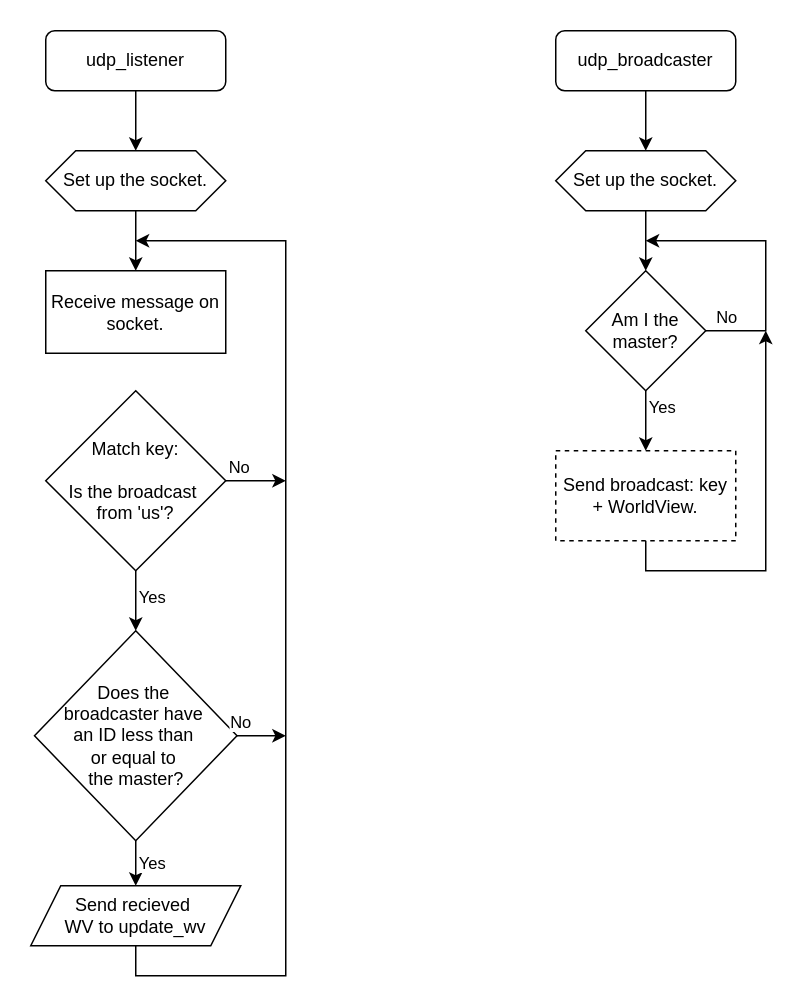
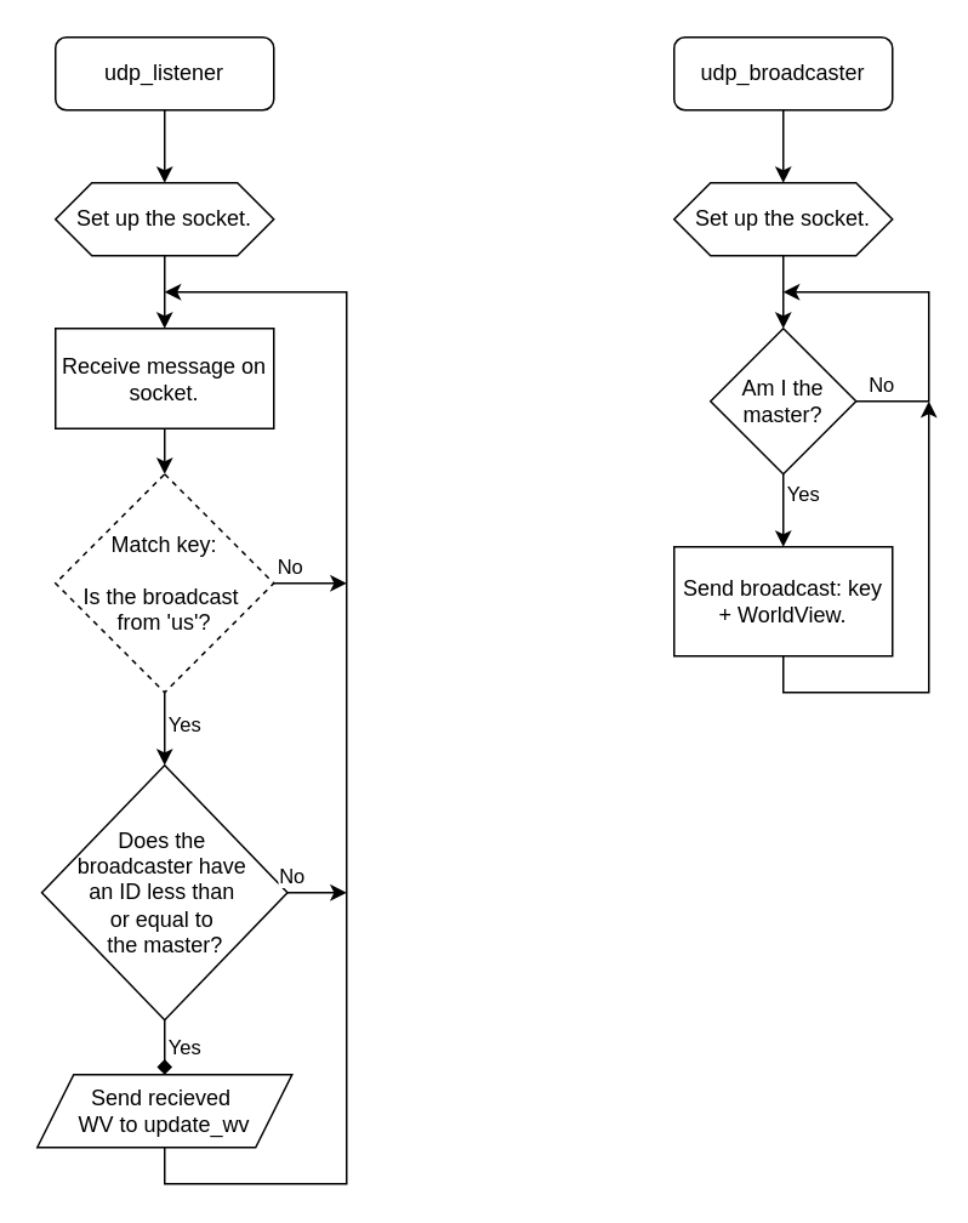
+ <mxCell id="10" value="" style="endArrow=classic;html=1;rounded=0;exitX=0.5;exitY=1;exitDx=0;exitDy=0;entryX=0.5;entryY=0;entryDx=0;entryDy=0;" parent="1" source="4" target="5" edge="1"><mxGeometry width="50" height="50" relative="1" as="geometry"><mxPoint x="120" y="360" as="sourcePoint" /><mxPoint x="170" y="310" as="targetPoint" /></mxGeometry></mxCell>
- <mxCell id="5" value="Match key:&lt;br data-end=&quot;13&quot; data-start=&quot;10&quot;&gt;&lt;br/&gt;Is the broadcast&amp;nbsp;&lt;div&gt;from 'us'?&lt;/div&gt;" style="rhombus;whiteSpace=wrap;html=1;" parent="1" vertex="1"><mxGeometry x="30" y="260" width="120" height="120" as="geometry" /></mxCell>
+ <mxCell id="5" value="Match key:&lt;br data-end=&quot;13&quot; data-start=&quot;10&quot;&gt;&lt;br/&gt;Is the broadcast&amp;nbsp;&lt;div&gt;from 'us'?&lt;/div&gt;" style="rhombus;whiteSpace=wrap;html=1;dashed=1;" parent="1" vertex="1"><mxGeometry x="30" y="260" width="120" height="120" as="geometry" /></mxCell>
- <mxCell id="23" value="Send broadcast: key + WorldView." style="rounded=0;whiteSpace=wrap;html=1;dashed=1;" parent="1" vertex="1"><mxGeometry x="370" y="300" width="120" height="60" as="geometry" /></mxCell>
+ <mxCell id="23" value="Send broadcast: key + WorldView." style="rounded=0;whiteSpace=wrap;html=1;" parent="1" vertex="1"><mxGeometry x="370" y="300" width="120" height="60" as="geometry" /></mxCell>
- <mxCell id="13" value="" style="endArrow=classic;html=1;rounded=0;exitX=0.5;exitY=1;exitDx=0;exitDy=0;entryX=0.5;entryY=0;entryDx=0;entryDy=0;" parent="1" source="6" target="7" edge="1"><mxGeometry width="50" height="50" relative="1" as="geometry"><mxPoint x="120" y="540" as="sourcePoint" /><mxPoint x="170" y="490" as="targetPoint" /></mxGeometry></mxCell>
+ <mxCell id="13" value="" style="endArrow=diamond;html=1;rounded=0;exitX=0.5;exitY=1;exitDx=0;exitDy=0;entryX=0.5;entryY=0;entryDx=0;entryDy=0;" parent="1" source="6" target="7" edge="1"><mxGeometry width="50" height="50" relative="1" as="geometry"><mxPoint x="120" y="540" as="sourcePoint" /><mxPoint x="170" y="490" as="targetPoint" /></mxGeometry></mxCell>
